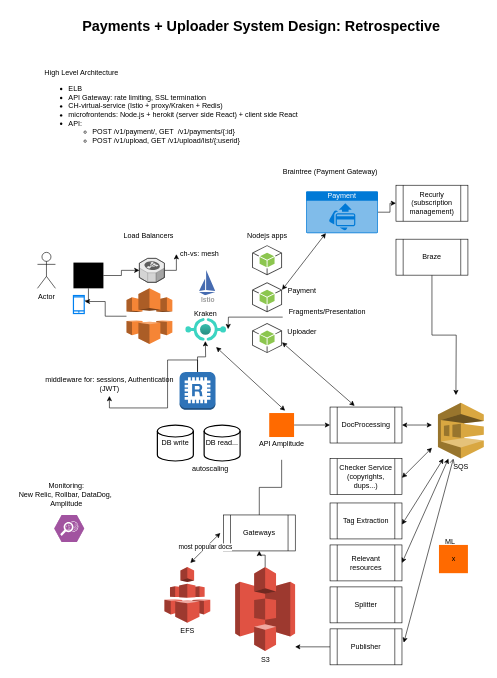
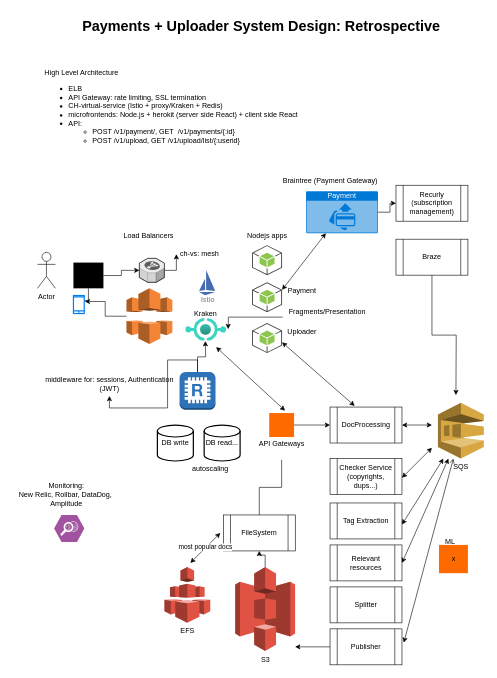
- <mxCell id="65" value="Braintree (Payment Gateway)" style="text;html=1;align=center;verticalAlign=middle;resizable=0;points=[];autosize=1;strokeColor=none;fillColor=none;" vertex="1" parent="1"><mxGeometry x="460" y="268" width="180" height="30" as="geometry" /></mxCell>
+ <mxCell id="65" value="Braintree (Payment Gateway)" style="text;html=1;align=center;verticalAlign=middle;resizable=0;points=[];autosize=1;strokeColor=none;fillColor=none;" vertex="1" parent="1"><mxGeometry x="460" y="283" width="180" height="30" as="geometry" /></mxCell>
- <mxCell id="36" value="API Amplitude&lt;div&gt;&lt;br&gt;&lt;/div&gt;" style="text;html=1;align=center;verticalAlign=middle;resizable=0;points=[];autosize=1;strokeColor=none;fillColor=none;" vertex="1" parent="1"><mxGeometry x="419.28" y="723" width="100" height="40" as="geometry" /></mxCell>
+ <mxCell id="36" value="API Gateways&lt;div&gt;&lt;br&gt;&lt;/div&gt;" style="text;html=1;align=center;verticalAlign=middle;resizable=0;points=[];autosize=1;strokeColor=none;fillColor=none;" vertex="1" parent="1"><mxGeometry x="419.28" y="723" width="100" height="40" as="geometry" /></mxCell>
- <mxCell id="51" value="Gateways" style="shape=process;whiteSpace=wrap;html=1;backgroundOutline=1;" vertex="1" parent="1"><mxGeometry x="372" y="855" width="120" height="60" as="geometry" /></mxCell>
+ <mxCell id="51" value="FileSystem" style="shape=process;whiteSpace=wrap;html=1;backgroundOutline=1;" vertex="1" parent="1"><mxGeometry x="372" y="855" width="120" height="60" as="geometry" /></mxCell>
